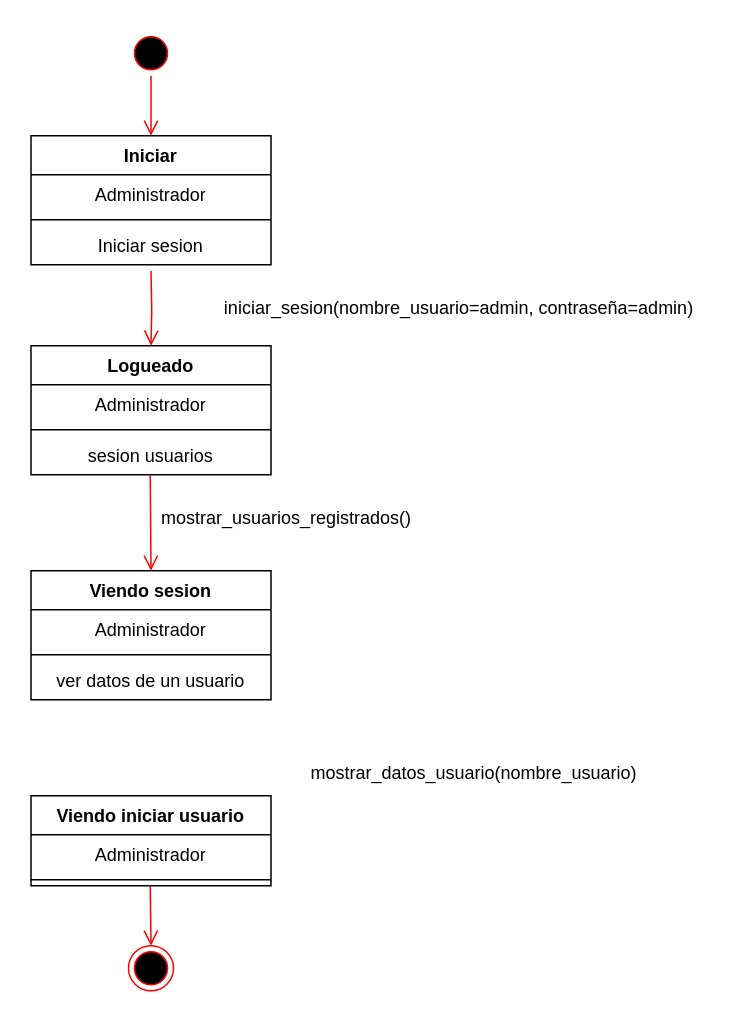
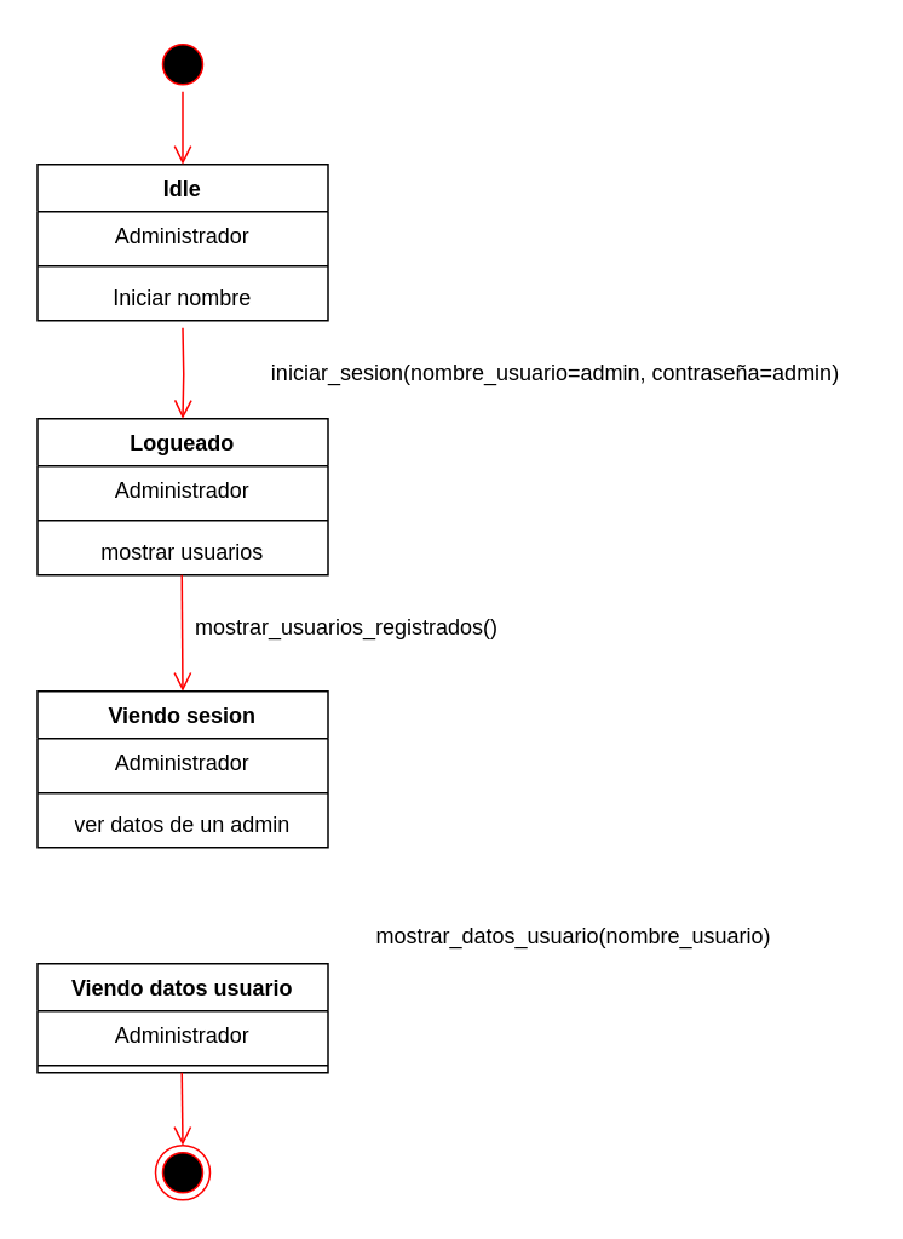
- <mxCell id="16" value="Iniciar" style="swimlane;fontStyle=1;align=center;verticalAlign=top;childLayout=stackLayout;horizontal=1;startSize=26;horizontalStack=0;resizeParent=1;resizeParentMax=0;resizeLast=0;collapsible=1;marginBottom=0;whiteSpace=wrap;html=1;" vertex="1" parent="1"><mxGeometry x="20" y="90" width="160" height="86" as="geometry" /></mxCell>
+ <mxCell id="16" value="Idle" style="swimlane;fontStyle=1;align=center;verticalAlign=top;childLayout=stackLayout;horizontal=1;startSize=26;horizontalStack=0;resizeParent=1;resizeParentMax=0;resizeLast=0;collapsible=1;marginBottom=0;whiteSpace=wrap;html=1;" vertex="1" parent="1"><mxGeometry x="20" y="90" width="160" height="86" as="geometry" /></mxCell>
- <mxCell id="19" value="Iniciar sesion" style="text;strokeColor=none;fillColor=none;align=center;verticalAlign=top;spacingLeft=4;spacingRight=4;overflow=hidden;rotatable=0;points=[[0,0.5],[1,0.5]];portConstraint=eastwest;whiteSpace=wrap;html=1;" vertex="1" parent="16"><mxGeometry y="60" width="160" height="26" as="geometry" /></mxCell>
+ <mxCell id="19" value="Iniciar nombre" style="text;strokeColor=none;fillColor=none;align=center;verticalAlign=top;spacingLeft=4;spacingRight=4;overflow=hidden;rotatable=0;points=[[0,0.5],[1,0.5]];portConstraint=eastwest;whiteSpace=wrap;html=1;" vertex="1" parent="16"><mxGeometry y="60" width="160" height="26" as="geometry" /></mxCell>
- <mxCell id="5" value="sesion usuarios" style="text;strokeColor=none;fillColor=none;align=center;verticalAlign=top;spacingLeft=4;spacingRight=4;overflow=hidden;rotatable=0;points=[[0,0.5],[1,0.5]];portConstraint=eastwest;whiteSpace=wrap;html=1;" vertex="1" parent="2"><mxGeometry y="60" width="160" height="26" as="geometry" /></mxCell>
+ <mxCell id="5" value="mostrar usuarios" style="text;strokeColor=none;fillColor=none;align=center;verticalAlign=top;spacingLeft=4;spacingRight=4;overflow=hidden;rotatable=0;points=[[0,0.5],[1,0.5]];portConstraint=eastwest;whiteSpace=wrap;html=1;" vertex="1" parent="2"><mxGeometry y="60" width="160" height="26" as="geometry" /></mxCell>
- <mxCell id="10" value="ver datos de un usuario" style="text;strokeColor=none;fillColor=none;align=center;verticalAlign=top;spacingLeft=4;spacingRight=4;overflow=hidden;rotatable=0;points=[[0,0.5],[1,0.5]];portConstraint=eastwest;whiteSpace=wrap;html=1;" vertex="1" parent="7"><mxGeometry y="60" width="160" height="26" as="geometry" /></mxCell>
+ <mxCell id="10" value="ver datos de un admin" style="text;strokeColor=none;fillColor=none;align=center;verticalAlign=top;spacingLeft=4;spacingRight=4;overflow=hidden;rotatable=0;points=[[0,0.5],[1,0.5]];portConstraint=eastwest;whiteSpace=wrap;html=1;" vertex="1" parent="7"><mxGeometry y="60" width="160" height="26" as="geometry" /></mxCell>
- <mxCell id="11" value="Viendo iniciar usuario" style="swimlane;fontStyle=1;align=center;verticalAlign=top;childLayout=stackLayout;horizontal=1;startSize=26;horizontalStack=0;resizeParent=1;resizeParentMax=0;resizeLast=0;collapsible=1;marginBottom=0;whiteSpace=wrap;html=1;" vertex="1" parent="1"><mxGeometry x="20" y="530" width="160" height="60" as="geometry" /></mxCell>
+ <mxCell id="11" value="Viendo datos usuario" style="swimlane;fontStyle=1;align=center;verticalAlign=top;childLayout=stackLayout;horizontal=1;startSize=26;horizontalStack=0;resizeParent=1;resizeParentMax=0;resizeLast=0;collapsible=1;marginBottom=0;whiteSpace=wrap;html=1;" vertex="1" parent="1"><mxGeometry x="20" y="530" width="160" height="60" as="geometry" /></mxCell>
